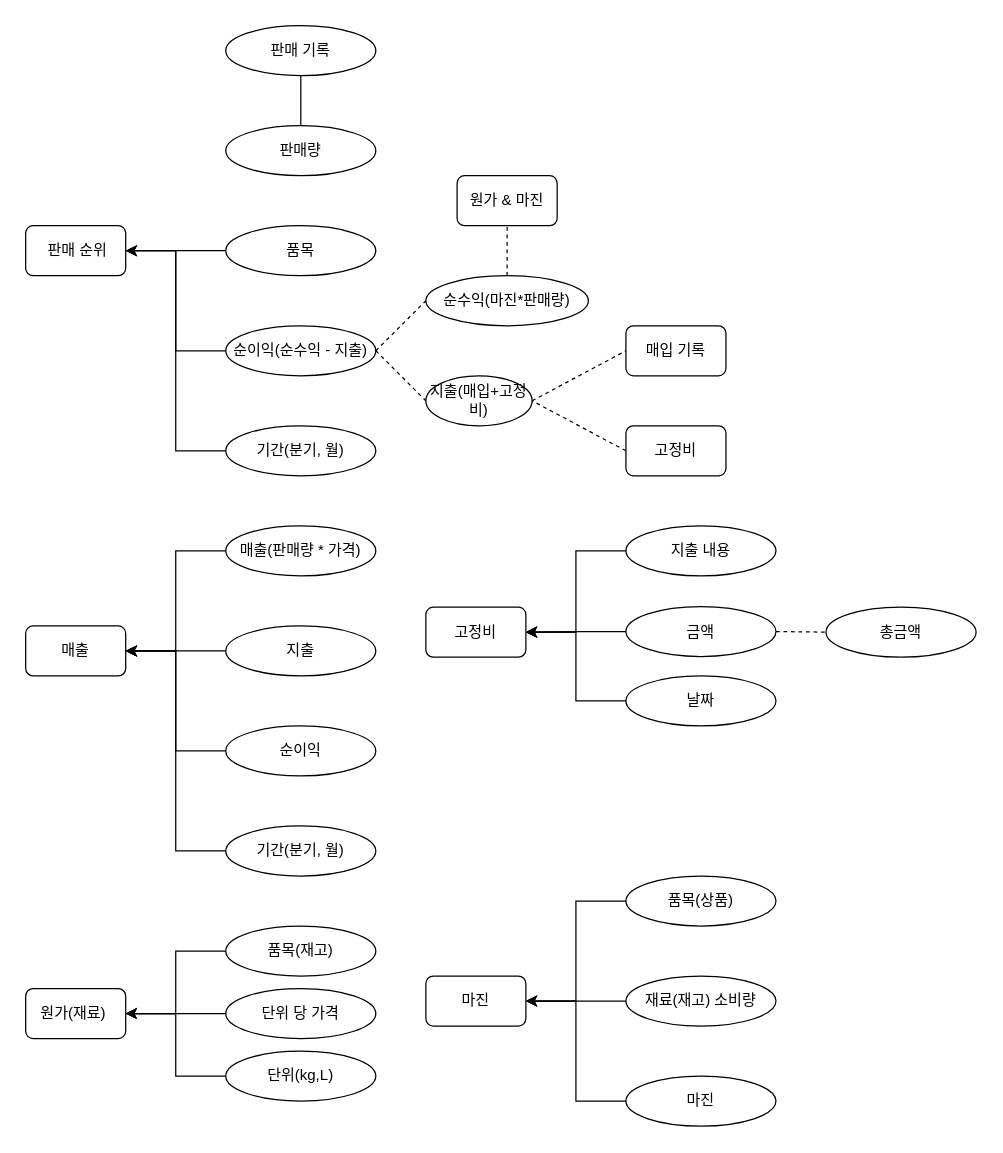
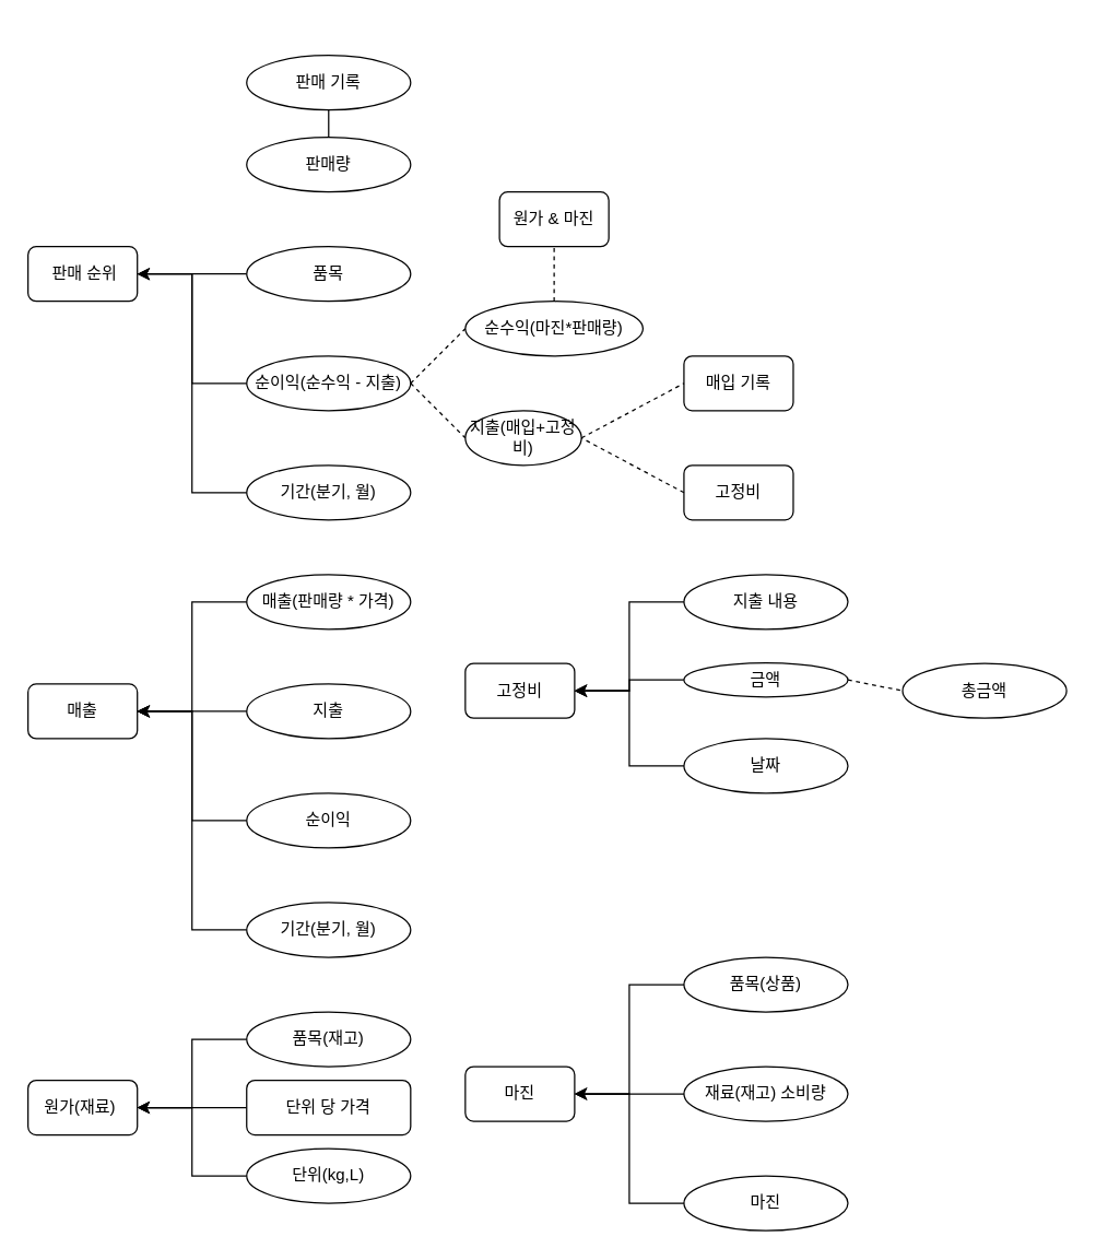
- <mxCell id="8" value="판매 기록" style="ellipse;whiteSpace=wrap;html=1;" parent="1" vertex="1"><mxGeometry x="180" y="20" width="120" height="40" as="geometry" /></mxCell>
+ <mxCell id="8" value="판매 기록" style="ellipse;whiteSpace=wrap;html=1;" parent="1" vertex="1"><mxGeometry x="180" y="40" width="120" height="40" as="geometry" /></mxCell>
- <mxCell id="49" value="금액" style="ellipse;whiteSpace=wrap;html=1;" vertex="1" parent="1"><mxGeometry x="500" y="484.5" width="120" height="40" as="geometry" /></mxCell>
+ <mxCell id="49" value="금액" style="ellipse;whiteSpace=wrap;html=1;" vertex="1" parent="1"><mxGeometry x="500" y="484.5" width="120" height="25" as="geometry" /></mxCell>
- <mxCell id="35" value="단위 당 가격" style="ellipse;whiteSpace=wrap;html=1;" parent="1" vertex="1"><mxGeometry x="180" y="790" width="120" height="40" as="geometry" /></mxCell>
+ <mxCell id="35" value="단위 당 가격" style="whiteSpace=wrap;html=1;rounded=1;" parent="1" vertex="1"><mxGeometry x="180" y="790" width="120" height="40" as="geometry" /></mxCell>
